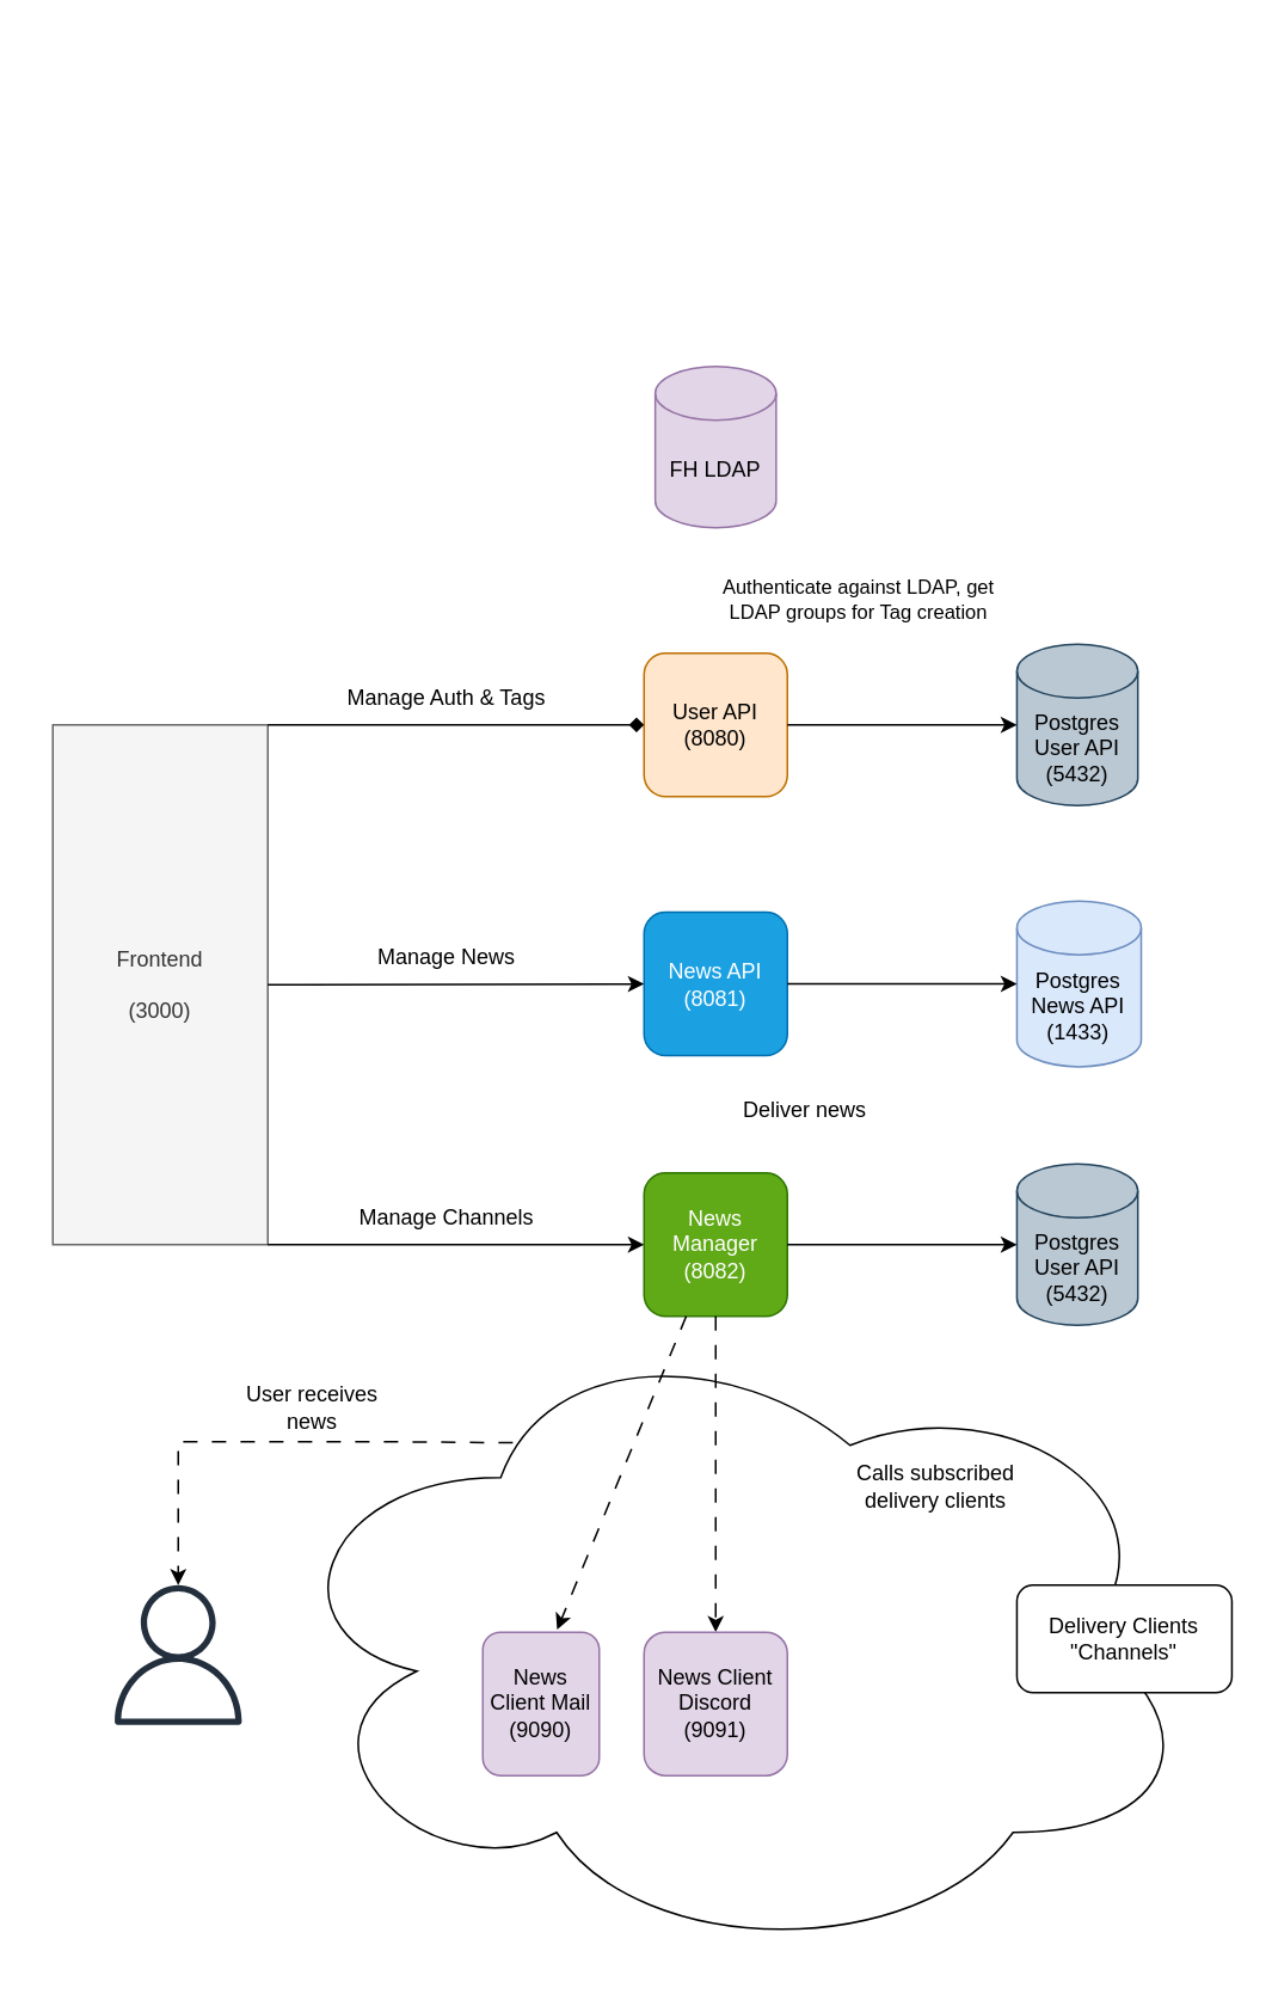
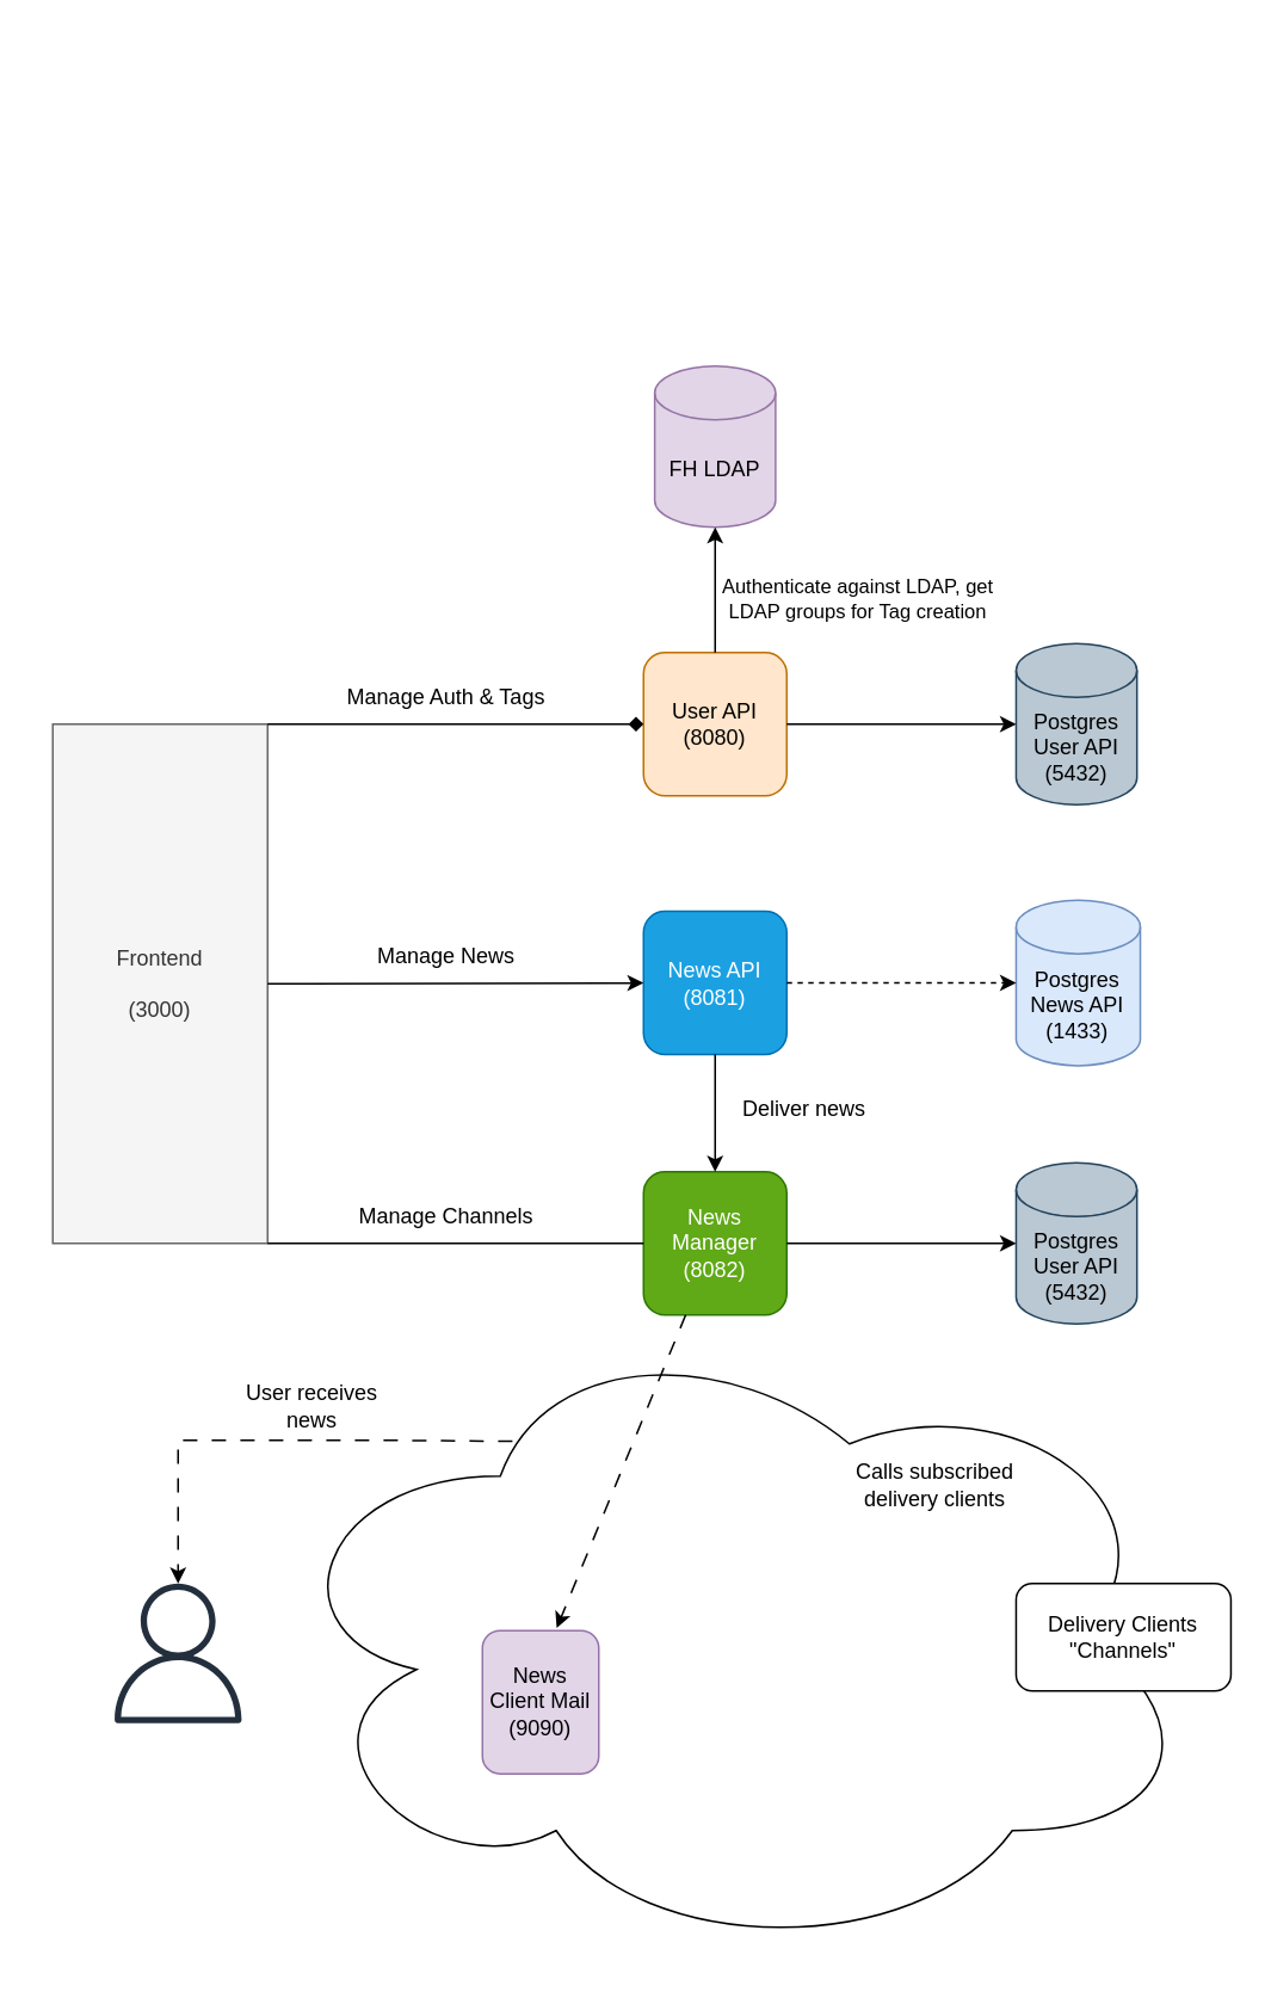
+ <mxCell id="16" value="" style="endArrow=classic;html=1;rounded=0;entryX=0.5;entryY=1;entryDx=0;entryDy=0;entryPerimeter=0;" edge="1" parent="1" source="7" target="5"><mxGeometry width="50" height="50" relative="1" as="geometry"><mxPoint x="459" y="474" as="sourcePoint" /><mxPoint x="599" y="404" as="targetPoint" /></mxGeometry></mxCell>
- <mxCell id="12" value="" style="endArrow=classic;html=1;rounded=0;entryX=0;entryY=0.5;entryDx=0;entryDy=0;entryPerimeter=0;" parent="1" source="8" target="4" edge="1"><mxGeometry width="50" height="50" relative="1" as="geometry"><mxPoint x="529" y="616.5" as="sourcePoint" /><mxPoint x="579" y="566.5" as="targetPoint" /></mxGeometry></mxCell>
+ <mxCell id="12" value="" style="endArrow=classic;html=1;rounded=0;entryX=0;entryY=0.5;entryDx=0;entryDy=0;entryPerimeter=0;dashed=1;" parent="1" source="8" target="4" edge="1"><mxGeometry width="50" height="50" relative="1" as="geometry"><mxPoint x="529" y="616.5" as="sourcePoint" /><mxPoint x="579" y="566.5" as="targetPoint" /></mxGeometry></mxCell>
+ <mxCell id="22" value="" style="endArrow=classic;html=1;rounded=0;exitX=0.5;exitY=1;exitDx=0;exitDy=0;" edge="1" parent="1" source="8" target="9"><mxGeometry width="50" height="50" relative="1" as="geometry"><mxPoint x="449" y="656.5" as="sourcePoint" /><mxPoint x="589" y="656.5" as="targetPoint" /></mxGeometry></mxCell>
- <mxCell id="18" value="" style="endArrow=classic;html=1;rounded=0;exitX=1;exitY=1;exitDx=0;exitDy=0;" edge="1" parent="1" source="6" target="9"><mxGeometry width="50" height="50" relative="1" as="geometry"><mxPoint y="676.5" as="sourcePoint" x="149" /><mxPoint x="339" y="676" as="targetPoint" /></mxGeometry></mxCell>
+ <mxCell id="18" value="" style="endArrow=none;html=1;rounded=0;exitX=1;exitY=1;exitDx=0;exitDy=0;" edge="1" parent="1" source="6" target="9"><mxGeometry width="50" height="50" relative="1" as="geometry"><mxPoint y="676.5" as="sourcePoint" x="149" /><mxPoint x="339" y="676" as="targetPoint" /></mxGeometry></mxCell>
- <mxCell id="13" value="" style="endArrow=classic;html=1;rounded=0;exitX=0.5;exitY=1;exitDx=0;exitDy=0;dashed=1;dashPattern=8 8;" parent="1" source="9" target="15" edge="1"><mxGeometry width="50" height="50" relative="1" as="geometry"><mxPoint x="409" y="666.5" as="sourcePoint" /><mxPoint x="459" y="616.5" as="targetPoint" /></mxGeometry></mxCell>
- <mxCell id="15" value="News Client Discord&lt;br&gt;(9091)" style="whiteSpace=wrap;html=1;aspect=fixed;fillColor=#e1d5e7;strokeColor=#9673a6;rounded=1;shadow=0;glass=0;" vertex="1" parent="1"><mxGeometry x="359" y="910.25" width="80" height="80" as="geometry" /></mxCell>
